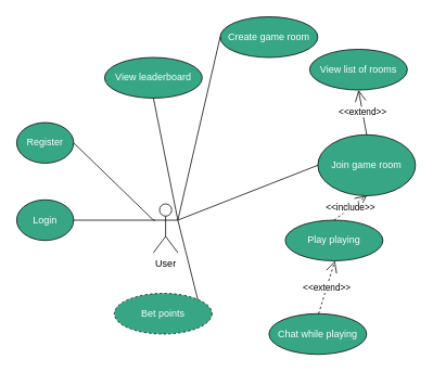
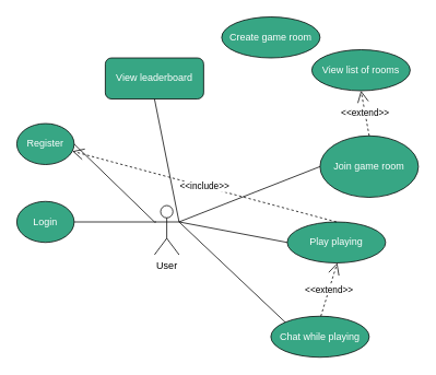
- <mxCell id="9" value="View leaderboard" style="ellipse;whiteSpace=wrap;html=1;fontColor=#FFFFFF;fillColor=#37A684;" vertex="1" parent="1"><mxGeometry x="128" y="70" width="120" height="50" as="geometry" /></mxCell>
+ <mxCell id="9" value="View leaderboard" style="whiteSpace=wrap;html=1;fontColor=#FFFFFF;fillColor=#37A684;rounded=1;" vertex="1" parent="1"><mxGeometry x="128" y="70" width="120" height="50" as="geometry" /></mxCell>
- <mxCell id="21" value="&amp;lt;&amp;lt;extend&amp;gt;&amp;gt;" style="endArrow=open;endSize=12;dashed=0;html=1;fontColor=#000000;exitX=0.5;exitY=0;exitDx=0;exitDy=0;entryX=0.5;entryY=1;entryDx=0;entryDy=0;" edge="1" parent="1" source="7" target="5"><mxGeometry width="160" relative="1" as="geometry"><mxPoint x="440" y="170" as="sourcePoint" /><mxPoint x="600" y="170" as="targetPoint" /></mxGeometry></mxCell>
+ <mxCell id="21" value="&amp;lt;&amp;lt;extend&amp;gt;&amp;gt;" style="endArrow=open;endSize=12;dashed=1;html=1;fontColor=#000000;exitX=0.5;exitY=0;exitDx=0;exitDy=0;entryX=0.5;entryY=1;entryDx=0;entryDy=0;" edge="1" parent="1" source="7" target="5"><mxGeometry width="160" relative="1" as="geometry"><mxPoint x="440" y="170" as="sourcePoint" /><mxPoint x="600" y="170" as="targetPoint" /></mxGeometry></mxCell>
- <mxCell id="13" value="" style="endArrow=none;html=1;exitX=1;exitY=0.333;exitDx=0;exitDy=0;exitPerimeter=0;entryX=0;entryY=0.5;entryDx=0;entryDy=0;" edge="1" parent="1" source="2" target="6"><mxGeometry width="50" height="50" relative="1" as="geometry"><mxPoint x="220" y="270" as="sourcePoint" /><mxPoint x="550" y="160" as="targetPoint" /></mxGeometry></mxCell>
- <mxCell id="22" value="&amp;lt;&amp;lt;include&amp;gt;&amp;gt;" style="endArrow=open;endSize=12;dashed=1;html=1;fontColor=#000000;exitX=0.5;exitY=0;exitDx=0;exitDy=0;entryX=0.5;entryY=1;entryDx=0;entryDy=0;" edge="1" parent="1" source="18" target="7"><mxGeometry width="160" relative="1" as="geometry"><mxPoint x="440" y="250" as="sourcePoint" /><mxPoint x="600" y="250" as="targetPoint" /></mxGeometry></mxCell>
+ <mxCell id="22" value="&amp;lt;&amp;lt;include&amp;gt;&amp;gt;" style="endArrow=open;endSize=12;dashed=1;html=1;fontColor=#000000;exitX=0.5;exitY=0;exitDx=0;exitDy=0;" edge="1" parent="1" source="18" target="4"><mxGeometry width="160" relative="1" as="geometry"><mxPoint x="440" y="250" as="sourcePoint" /><mxPoint x="600" y="250" as="targetPoint" /></mxGeometry></mxCell>
+ <mxCell id="19" value="" style="endArrow=none;html=1;fontColor=#FFFFFF;exitX=1;exitY=0.333;exitDx=0;exitDy=0;exitPerimeter=0;entryX=0;entryY=0.5;entryDx=0;entryDy=0;" edge="1" parent="1" source="2" target="18"><mxGeometry width="50" height="50" relative="1" as="geometry"><mxPoint x="220" y="270" as="sourcePoint" /><mxPoint x="330" y="270" as="targetPoint" /></mxGeometry></mxCell>
- <mxCell id="17" value="" style="endArrow=none;html=1;entryX=1;entryY=0.333;entryDx=0;entryDy=0;entryPerimeter=0;exitX=1;exitY=0;exitDx=0;exitDy=0;" edge="1" parent="1" source="10" target="2"><mxGeometry width="50" height="50" relative="1" as="geometry"><mxPoint x="230" y="360" as="sourcePoint" /><mxPoint x="280" y="310" as="targetPoint" /></mxGeometry></mxCell>
+ <mxCell id="15" value="" style="endArrow=none;html=1;exitX=1;exitY=0.333;exitDx=0;exitDy=0;exitPerimeter=0;entryX=0;entryY=0;entryDx=0;entryDy=0;" edge="1" parent="1" source="2" target="8"><mxGeometry width="50" height="50" relative="1" as="geometry"><mxPoint x="230" y="330" as="sourcePoint" /><mxPoint x="280" y="280" as="targetPoint" /></mxGeometry></mxCell>
- <mxCell id="10" value="Bet points" style="ellipse;whiteSpace=wrap;html=1;dashed=1;fillColor=#37A684;fontColor=#FFFFFF;" vertex="1" parent="1"><mxGeometry x="140" y="360" width="120" height="50" as="geometry" /></mxCell>
